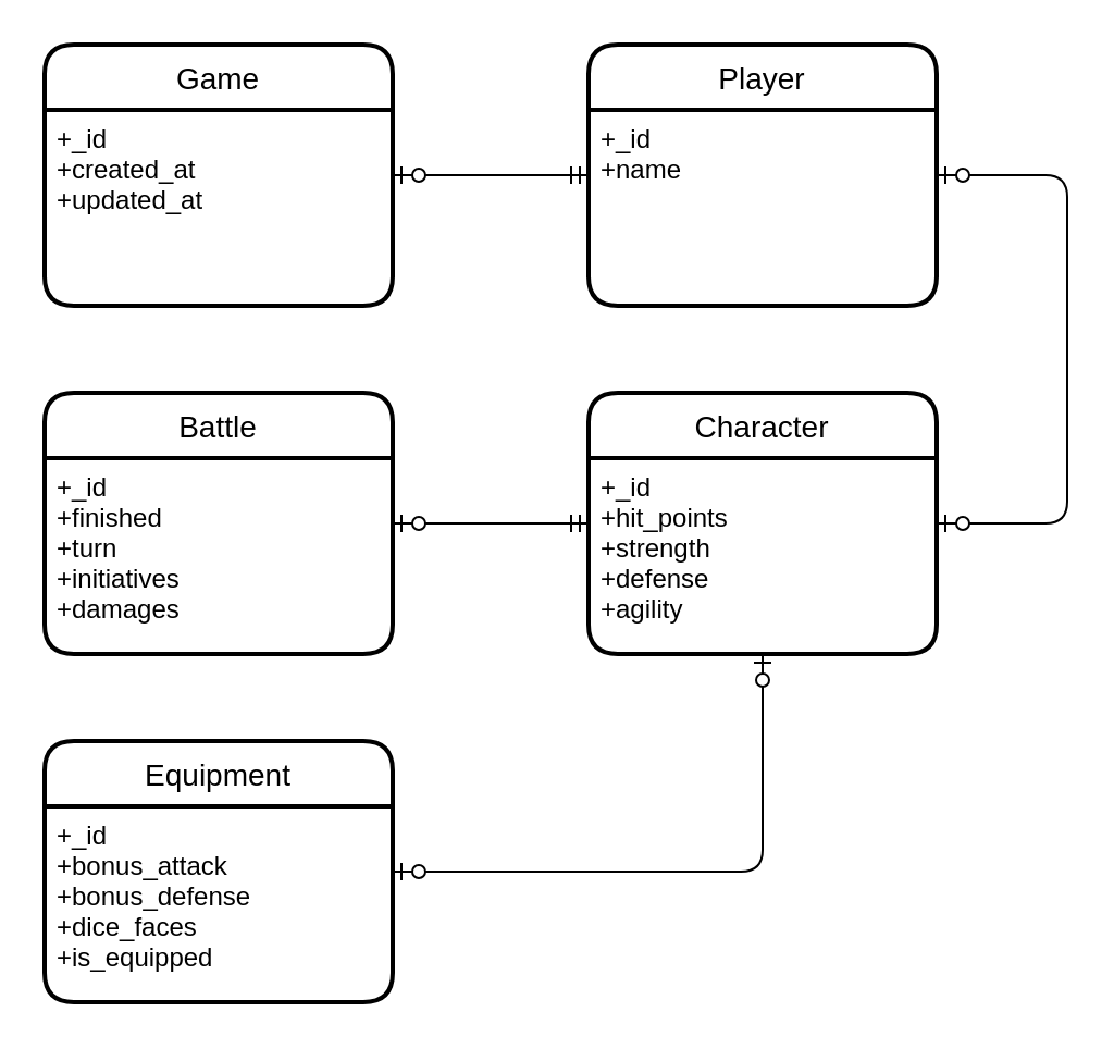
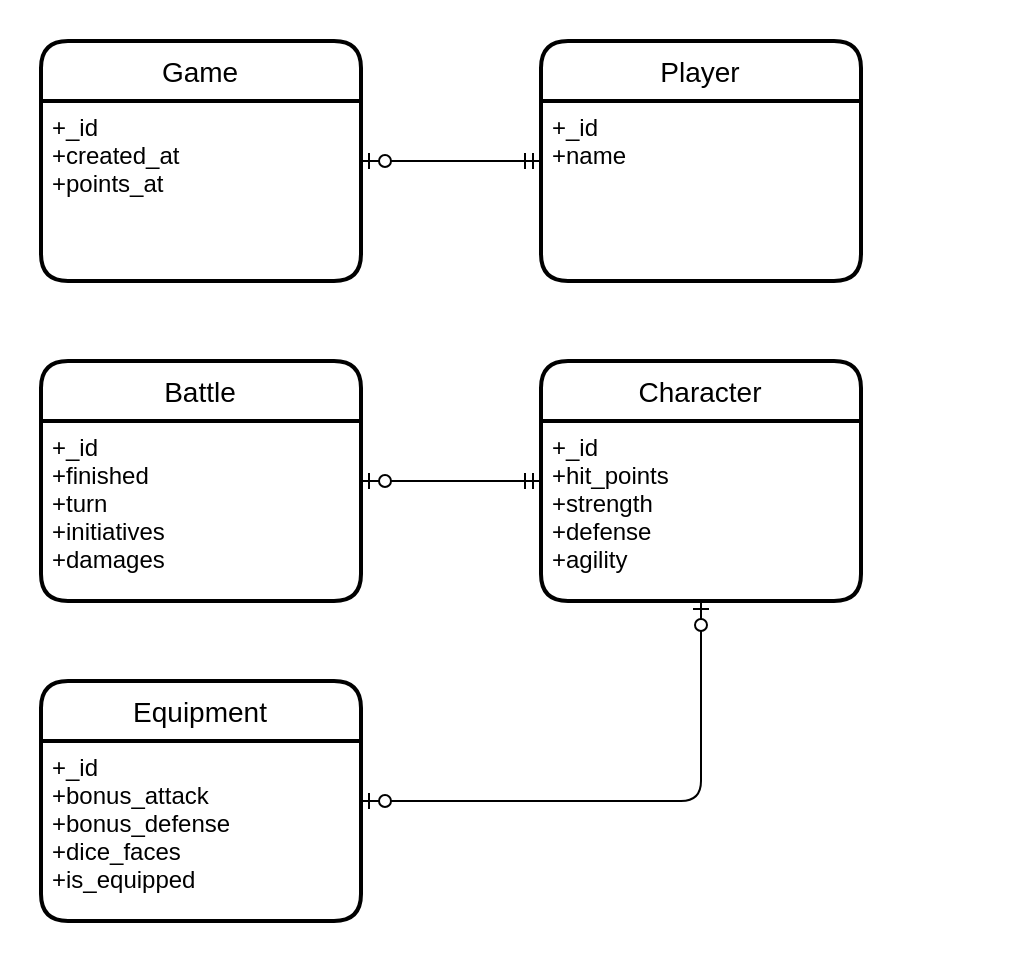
- <mxCell id="7" value="+_id&#10;+created_at&#10;+updated_at" style="align=left;strokeColor=none;fillColor=none;spacingLeft=4;fontSize=12;verticalAlign=top;resizable=0;rotatable=0;part=1;" vertex="1" parent="6"><mxGeometry y="30" width="160" height="90" as="geometry" /></mxCell>
+ <mxCell id="7" value="+_id&#10;+created_at&#10;+points_at" style="align=left;strokeColor=none;fillColor=none;spacingLeft=4;fontSize=12;verticalAlign=top;resizable=0;rotatable=0;part=1;" vertex="1" parent="6"><mxGeometry y="30" width="160" height="90" as="geometry" /></mxCell>
- <mxCell id="3" value="" style="edgeStyle=orthogonalEdgeStyle;fontSize=12;html=1;endArrow=ERzeroToOne;startArrow=ERzeroToOne;startFill=1;" edge="1" parent="1" source="8" target="10"><mxGeometry width="100" height="100" relative="1" as="geometry"><mxPoint x="-170" y="380" as="sourcePoint" /><mxPoint x="-70" y="280" as="targetPoint" /><Array as="points"><mxPoint x="490" y="80" /><mxPoint x="490" y="240" /></Array></mxGeometry></mxCell>
